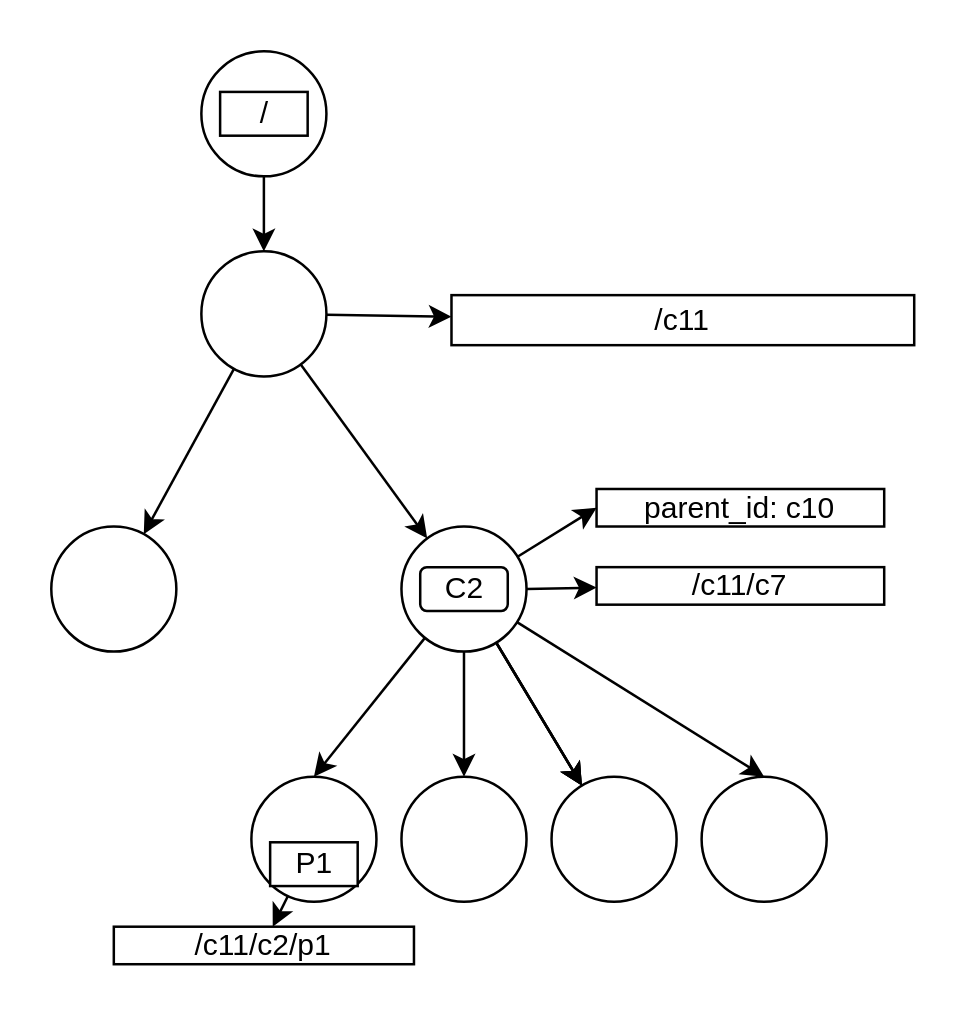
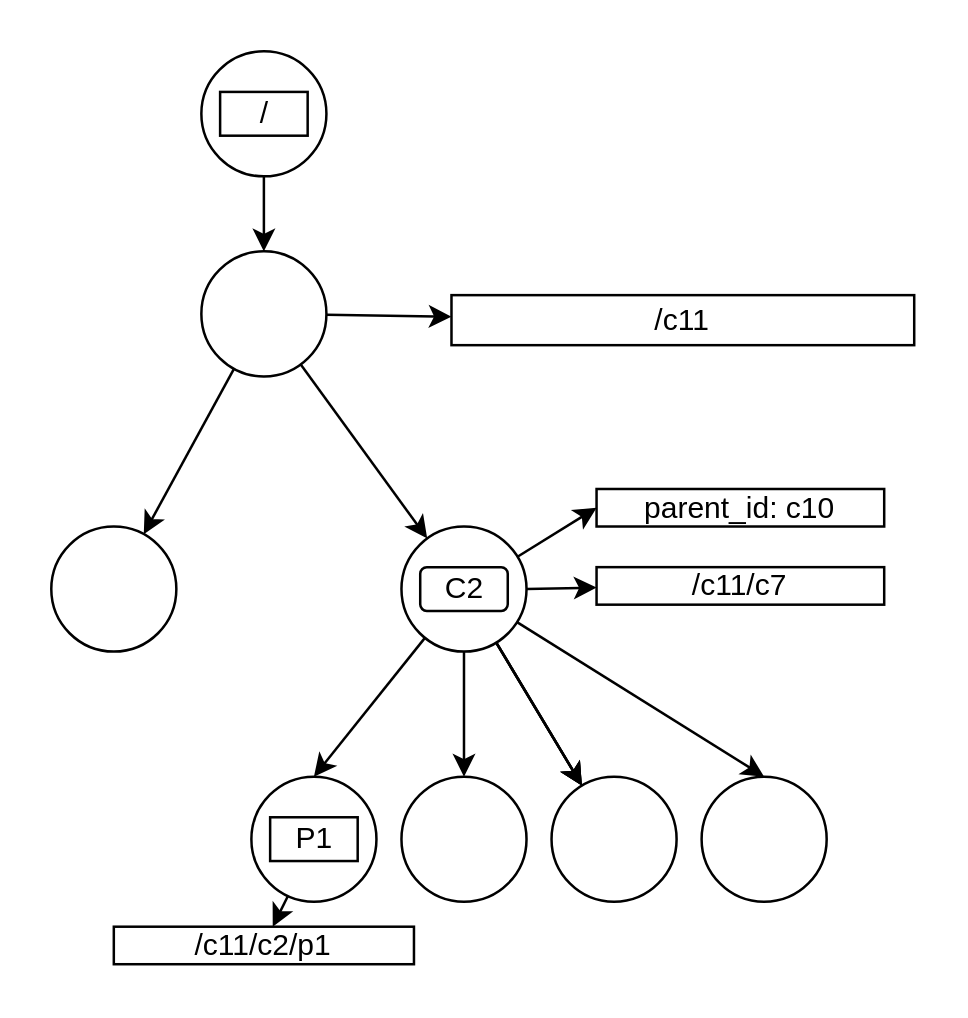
- <mxCell id="21" value="P1" style="whiteSpace=wrap;html=1;" parent="1" vertex="1"><mxGeometry x="107.5" y="336.25" width="35" height="17.5" as="geometry" /></mxCell>
+ <mxCell id="21" value="P1" style="whiteSpace=wrap;html=1;" parent="1" vertex="1"><mxGeometry x="107.5" y="326.25" width="35" height="17.5" as="geometry" /></mxCell>
